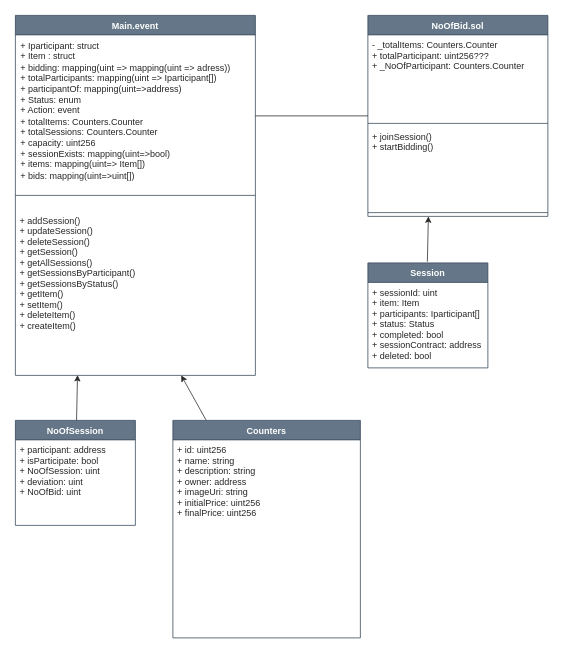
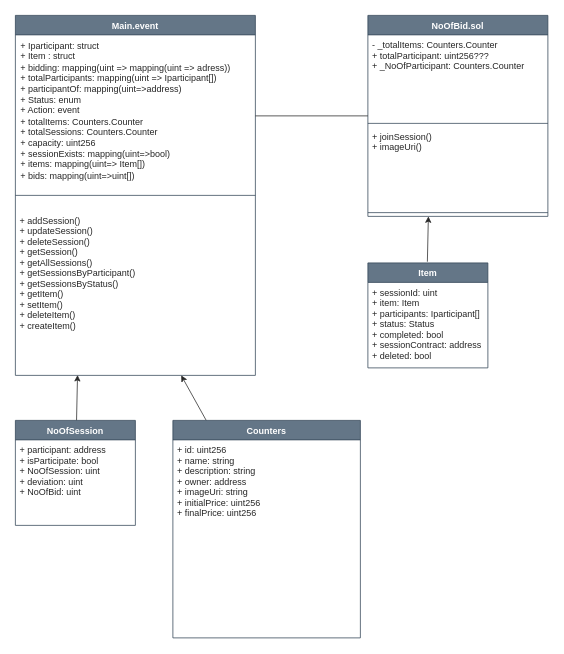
- <mxCell id="15" value="+ joinSession()&#10;+ startBidding()&#10;" style="text;strokeColor=none;fillColor=none;align=left;verticalAlign=top;spacingLeft=4;spacingRight=4;overflow=hidden;rotatable=0;points=[[0,0.5],[1,0.5]];portConstraint=eastwest;fontColor=#262626;" parent="12" vertex="1"><mxGeometry y="148" width="240" height="110" as="geometry" /></mxCell>
+ <mxCell id="15" value="+ joinSession()&#10;+ imageUri()&#10;" style="text;strokeColor=none;fillColor=none;align=left;verticalAlign=top;spacingLeft=4;spacingRight=4;overflow=hidden;rotatable=0;points=[[0,0.5],[1,0.5]];portConstraint=eastwest;fontColor=#262626;" parent="12" vertex="1"><mxGeometry y="148" width="240" height="110" as="geometry" /></mxCell>
- <mxCell id="18" value="Session" style="swimlane;fontStyle=1;align=center;verticalAlign=top;childLayout=stackLayout;horizontal=1;startSize=26;horizontalStack=0;resizeParent=1;resizeParentMax=0;resizeLast=0;collapsible=1;marginBottom=0;fillColor=#647687;strokeColor=#314354;fontColor=#FFFFFF;" parent="1" vertex="1"><mxGeometry x="490" y="350" width="160" height="140" as="geometry"><mxRectangle x="30" y="90" width="100" height="30" as="alternateBounds" /></mxGeometry></mxCell>
+ <mxCell id="18" value="Item" style="swimlane;fontStyle=1;align=center;verticalAlign=top;childLayout=stackLayout;horizontal=1;startSize=26;horizontalStack=0;resizeParent=1;resizeParentMax=0;resizeLast=0;collapsible=1;marginBottom=0;fillColor=#647687;strokeColor=#314354;fontColor=#FFFFFF;" parent="1" vertex="1"><mxGeometry x="490" y="350" width="160" height="140" as="geometry"><mxRectangle x="30" y="90" width="100" height="30" as="alternateBounds" /></mxGeometry></mxCell>
